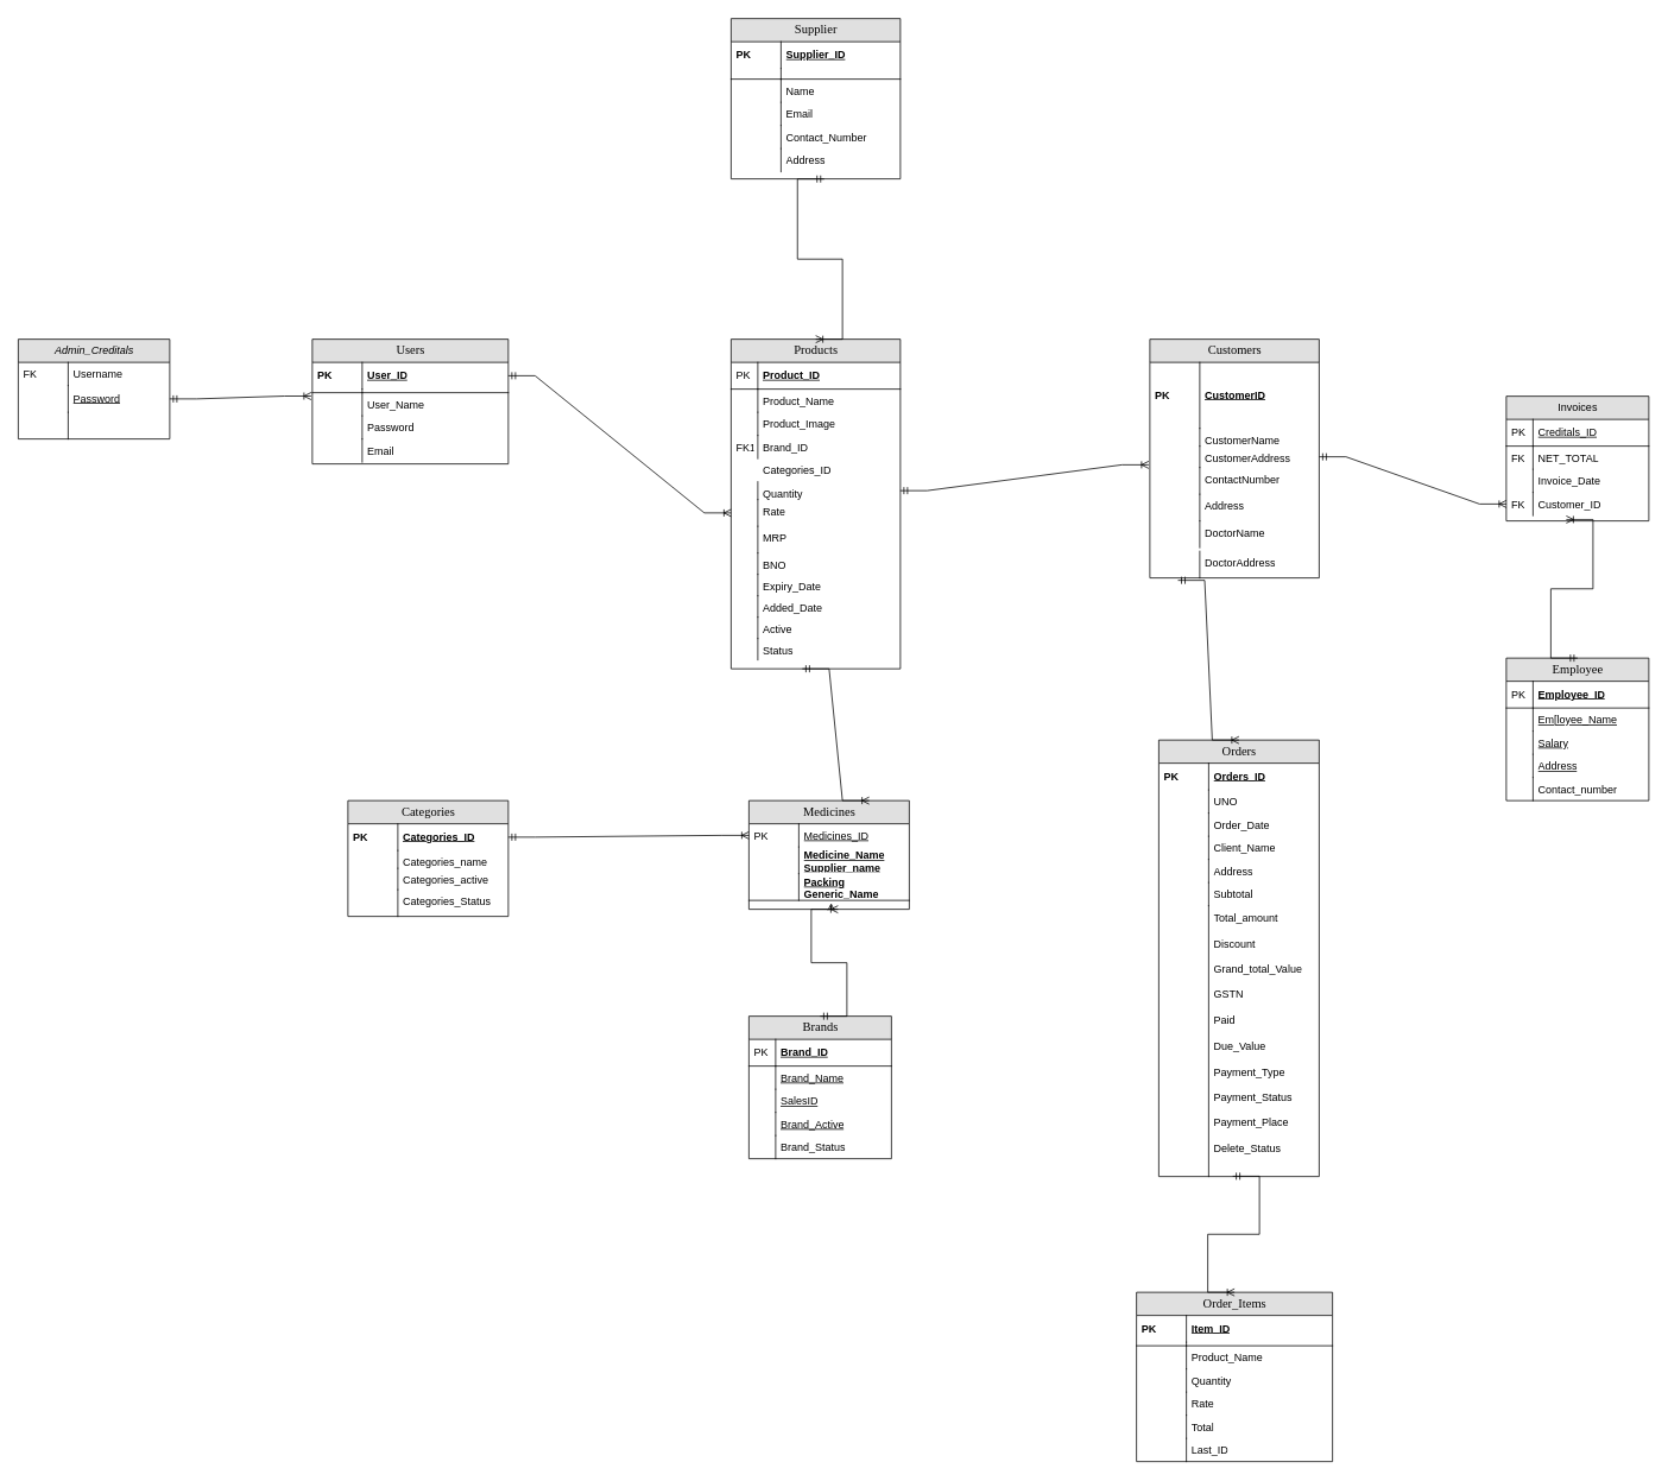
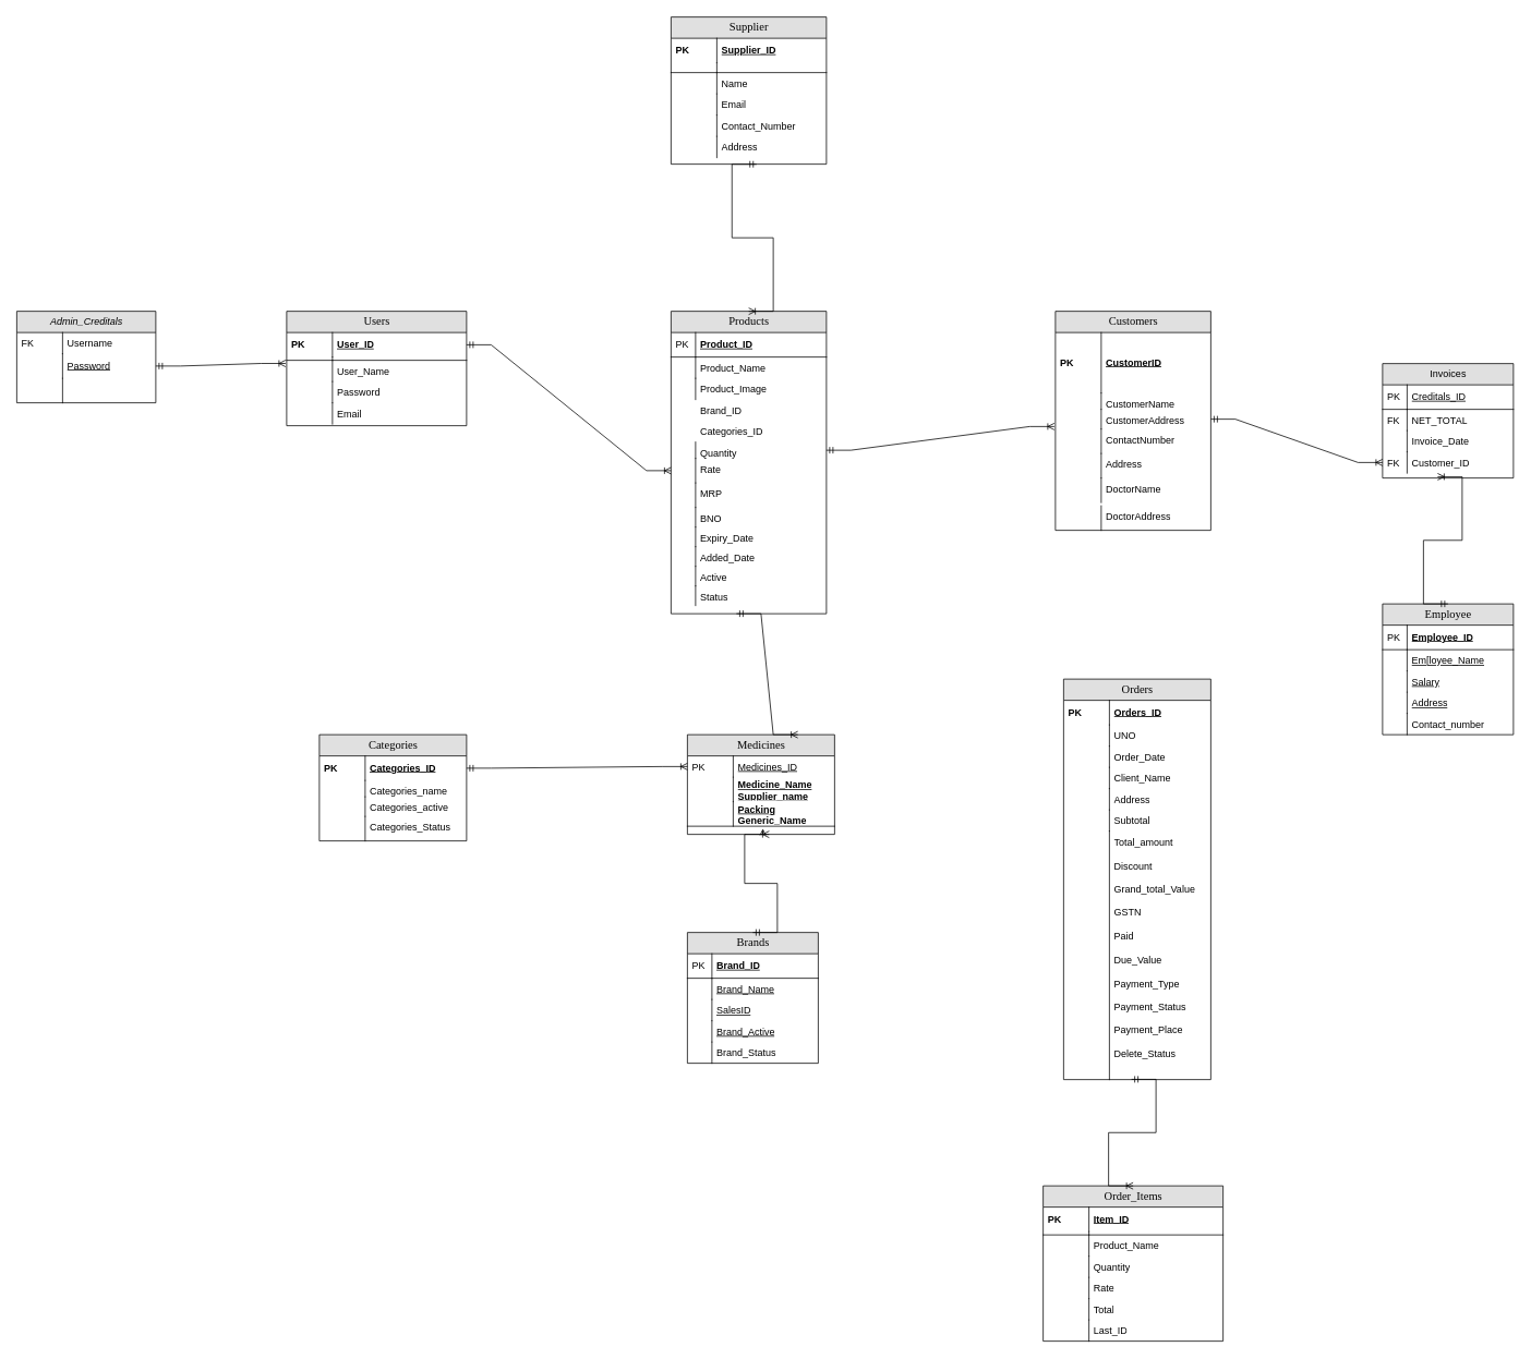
- <mxCell id="25" value="FK1" style="shape=partialRectangle;top=0;left=0;bottom=0;html=1;fillColor=none;align=left;verticalAlign=top;spacingLeft=4;spacingRight=4;whiteSpace=wrap;overflow=hidden;rotatable=0;points=[];portConstraint=eastwest;part=1;" parent="24" vertex="1" connectable="0"><mxGeometry width="30" height="26" as="geometry" /></mxCell>
- <mxCell id="154" value="" style="edgeStyle=entityRelationEdgeStyle;fontSize=12;html=1;endArrow=ERoneToMany;startArrow=ERmandOne;rounded=0;entryX=0.5;entryY=0;entryDx=0;entryDy=0;exitX=0.166;exitY=1.09;exitDx=0;exitDy=0;exitPerimeter=0;" parent="1" source="161" target="80" edge="1"><mxGeometry width="100" height="100" relative="1" as="geometry"><mxPoint x="870" y="710" as="sourcePoint" /><mxPoint x="970" y="610" as="targetPoint" /></mxGeometry></mxCell>
